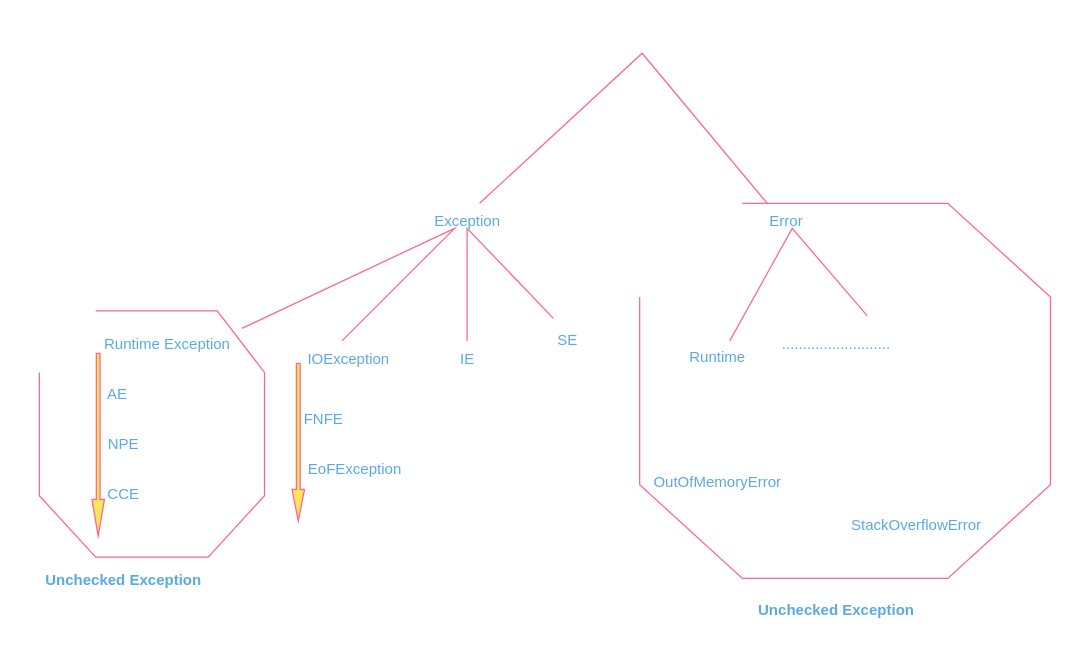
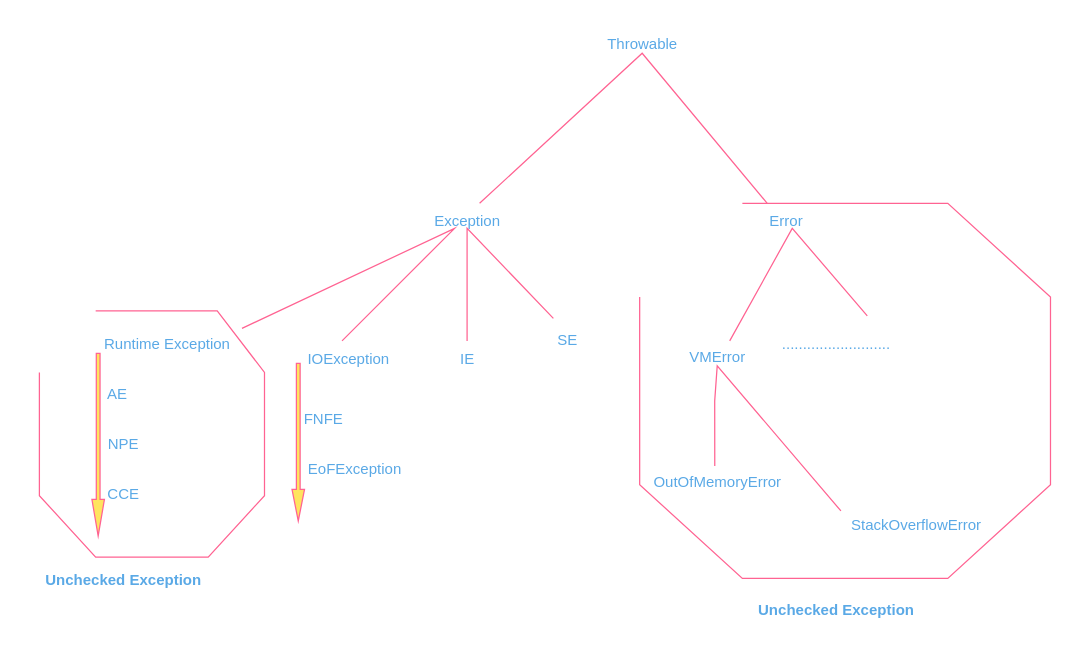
+ <mxCell id="2" value="Throwable" style="text;html=1;align=center;verticalAlign=middle;resizable=0;points=[];autosize=1;strokeColor=none;fillColor=none;labelBackgroundColor=none;fontColor=#5AA9E6;" parent="1" vertex="1"><mxGeometry x="473" y="20" width="80" height="30" as="geometry" /></mxCell>
- <mxCell id="14" value="Runtime" style="text;html=1;align=center;verticalAlign=middle;resizable=0;points=[];autosize=1;strokeColor=none;fillColor=none;labelBackgroundColor=none;fontColor=#5AA9E6;" parent="1" vertex="1"><mxGeometry x="538" y="270" width="70" height="30" as="geometry" /></mxCell>
+ <mxCell id="14" value="VMError" style="text;html=1;align=center;verticalAlign=middle;resizable=0;points=[];autosize=1;strokeColor=none;fillColor=none;labelBackgroundColor=none;fontColor=#5AA9E6;" parent="1" vertex="1"><mxGeometry x="538" y="270" width="70" height="30" as="geometry" /></mxCell>
+ <mxCell id="23" value="" style="endArrow=none;html=1;rounded=0;exitX=0.485;exitY=0.067;exitDx=0;exitDy=0;exitPerimeter=0;labelBackgroundColor=none;strokeColor=#FF6392;fontColor=default;entryX=0.038;entryY=0.1;entryDx=0;entryDy=0;entryPerimeter=0;" parent="1" source="24" edge="1" target="25"><mxGeometry width="50" height="50" relative="1" as="geometry"><mxPoint x="523" y="362" as="sourcePoint" /><mxPoint x="673" y="392" as="targetPoint" /><Array as="points"><mxPoint x="571" y="320" /><mxPoint x="573" y="292" /></Array></mxGeometry></mxCell>
